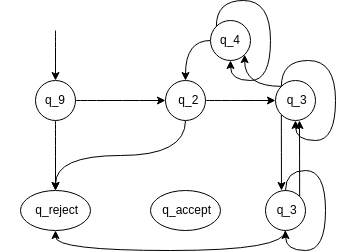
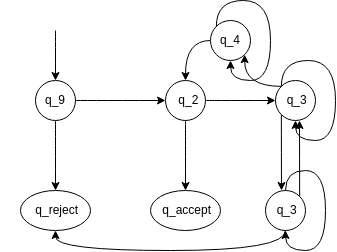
- <mxCell id="8" style="edgeStyle=orthogonalEdgeStyle;orthogonalLoop=1;jettySize=auto;html=1;exitX=0.5;exitY=1;exitDx=0;exitDy=0;curved=1;" edge="1" parent="1" source="9" target="13"><mxGeometry relative="1" as="geometry" /></mxCell>
+ <mxCell id="8" style="edgeStyle=orthogonalEdgeStyle;orthogonalLoop=1;jettySize=auto;html=1;exitX=0.5;exitY=1;exitDx=0;exitDy=0;entryX=0.5;entryY=0;entryDx=0;entryDy=0;curved=1;" edge="1" parent="1" source="9" target="14"><mxGeometry relative="1" as="geometry" /></mxCell>
